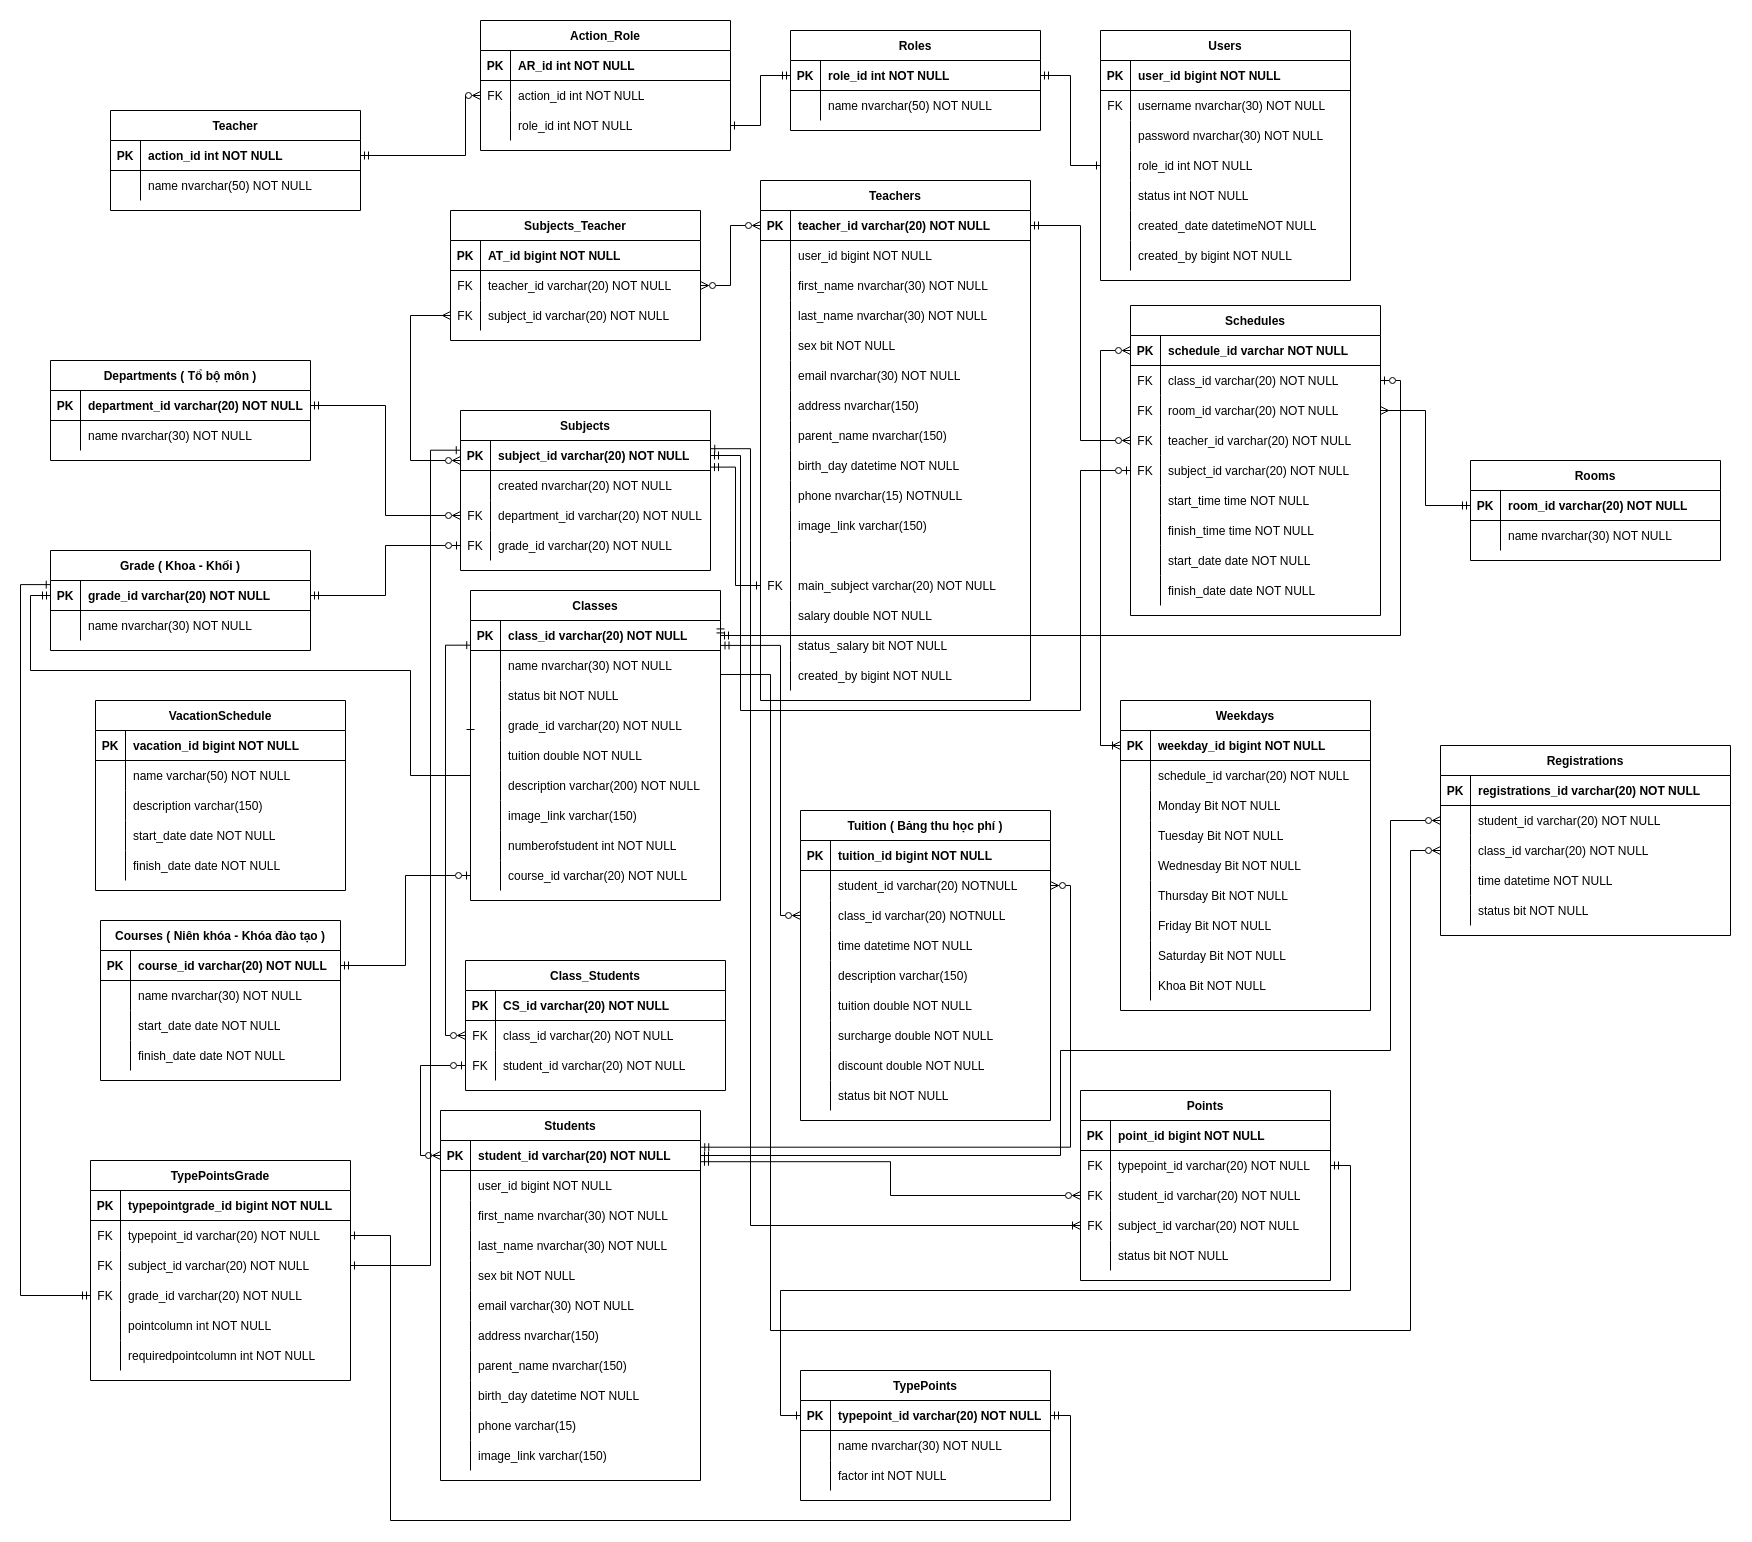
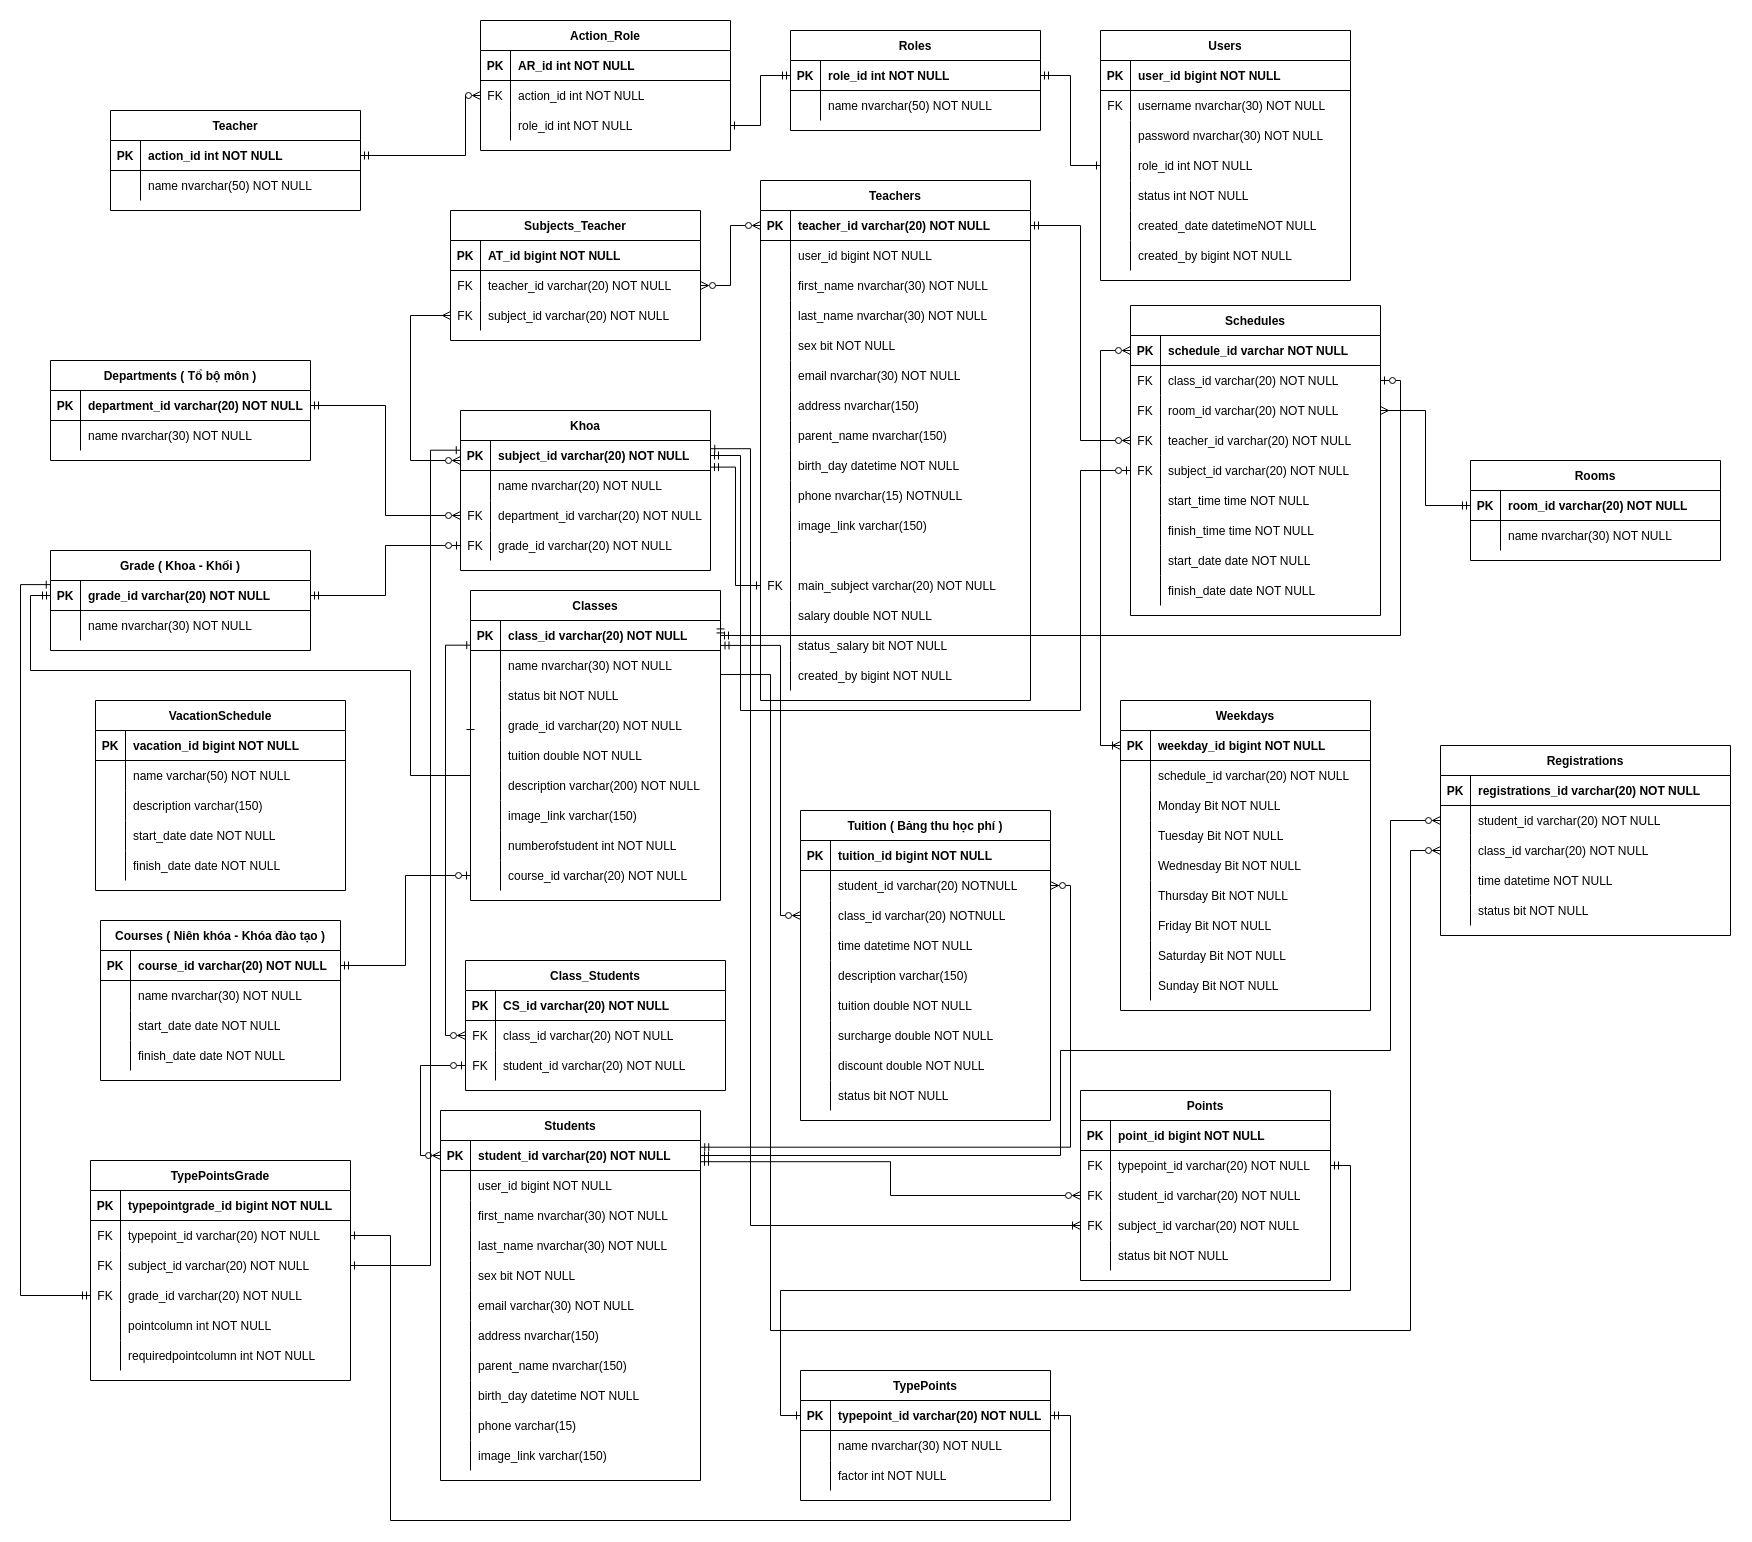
- <mxCell id="141" value="Subjects" style="shape=table;startSize=30;container=1;collapsible=1;childLayout=tableLayout;fixedRows=1;rowLines=0;fontStyle=1;align=center;resizeLast=1;" parent="1" vertex="1"><mxGeometry x="460" y="410" width="250" height="160" as="geometry" /></mxCell>
+ <mxCell id="141" value="Khoa" style="shape=table;startSize=30;container=1;collapsible=1;childLayout=tableLayout;fixedRows=1;rowLines=0;fontStyle=1;align=center;resizeLast=1;" parent="1" vertex="1"><mxGeometry x="460" y="410" width="250" height="160" as="geometry" /></mxCell>
- <mxCell id="147" value="created nvarchar(20) NOT NULL" style="shape=partialRectangle;overflow=hidden;connectable=0;fillColor=none;top=0;left=0;bottom=0;right=0;align=left;spacingLeft=6;" parent="145" vertex="1"><mxGeometry x="30" width="220" height="30" as="geometry"><mxRectangle width="220" height="30" as="alternateBounds" /></mxGeometry></mxCell>
+ <mxCell id="147" value="name nvarchar(20) NOT NULL" style="shape=partialRectangle;overflow=hidden;connectable=0;fillColor=none;top=0;left=0;bottom=0;right=0;align=left;spacingLeft=6;" parent="145" vertex="1"><mxGeometry x="30" width="220" height="30" as="geometry"><mxRectangle width="220" height="30" as="alternateBounds" /></mxGeometry></mxCell>
- <mxCell id="229" value="Khoa Bit NOT NULL" style="shape=partialRectangle;overflow=hidden;connectable=0;fillColor=none;top=0;left=0;bottom=0;right=0;align=left;spacingLeft=6;" parent="227" vertex="1"><mxGeometry x="30" width="220" height="30" as="geometry"><mxRectangle width="220" height="30" as="alternateBounds" /></mxGeometry></mxCell>
+ <mxCell id="229" value="Sunday Bit NOT NULL" style="shape=partialRectangle;overflow=hidden;connectable=0;fillColor=none;top=0;left=0;bottom=0;right=0;align=left;spacingLeft=6;" parent="227" vertex="1"><mxGeometry x="30" width="220" height="30" as="geometry"><mxRectangle width="220" height="30" as="alternateBounds" /></mxGeometry></mxCell>
